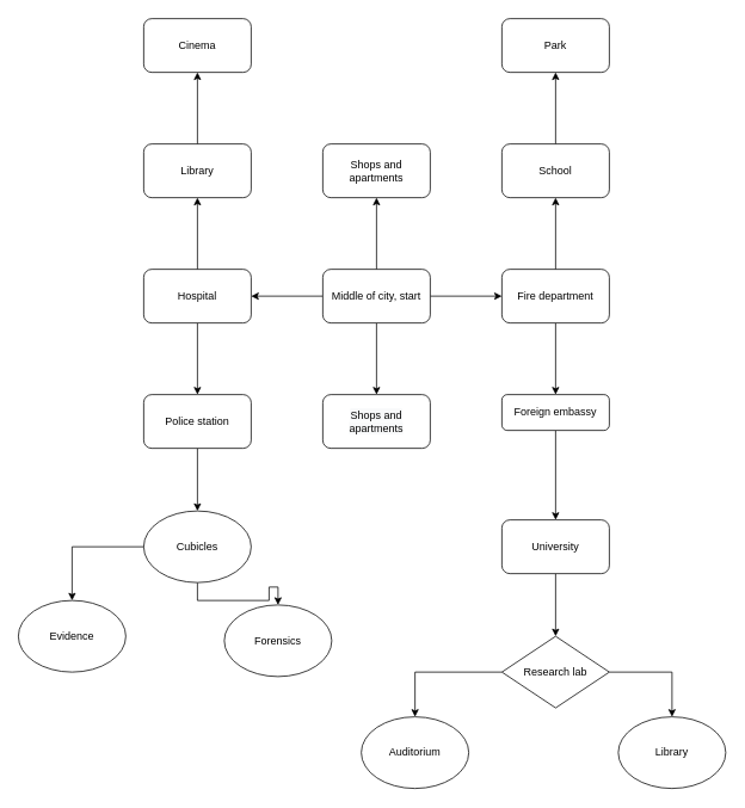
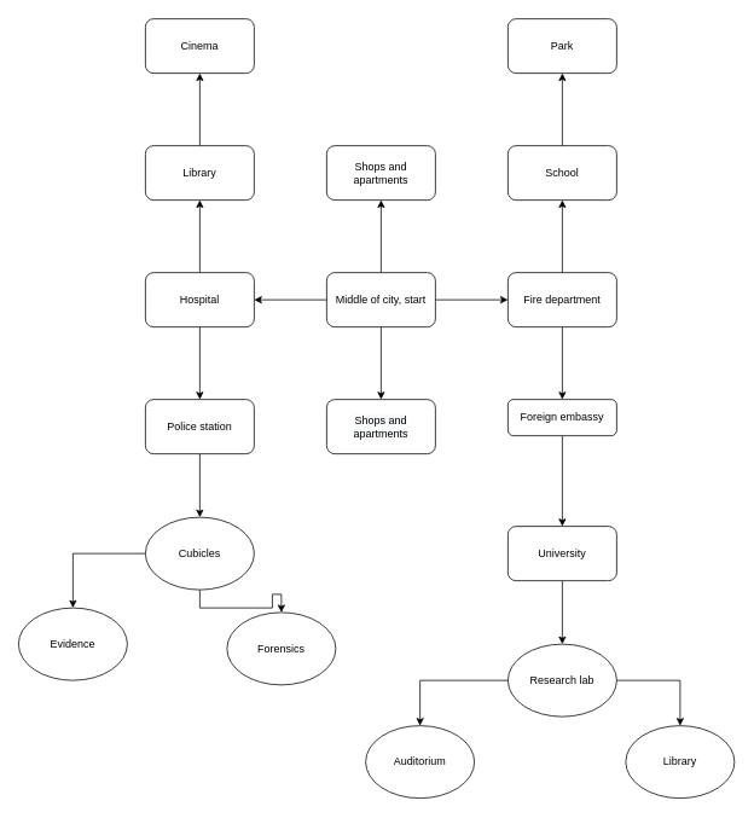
- <mxCell id="34" value="Research lab" style="rhombus;whiteSpace=wrap;html=1;" vertex="1" parent="1"><mxGeometry x="560" y="710" width="120" height="80" as="geometry" /></mxCell>
+ <mxCell id="34" value="Research lab" style="ellipse;whiteSpace=wrap;html=1;rounded=1;" vertex="1" parent="1"><mxGeometry x="560" y="710" width="120" height="80" as="geometry" /></mxCell>
